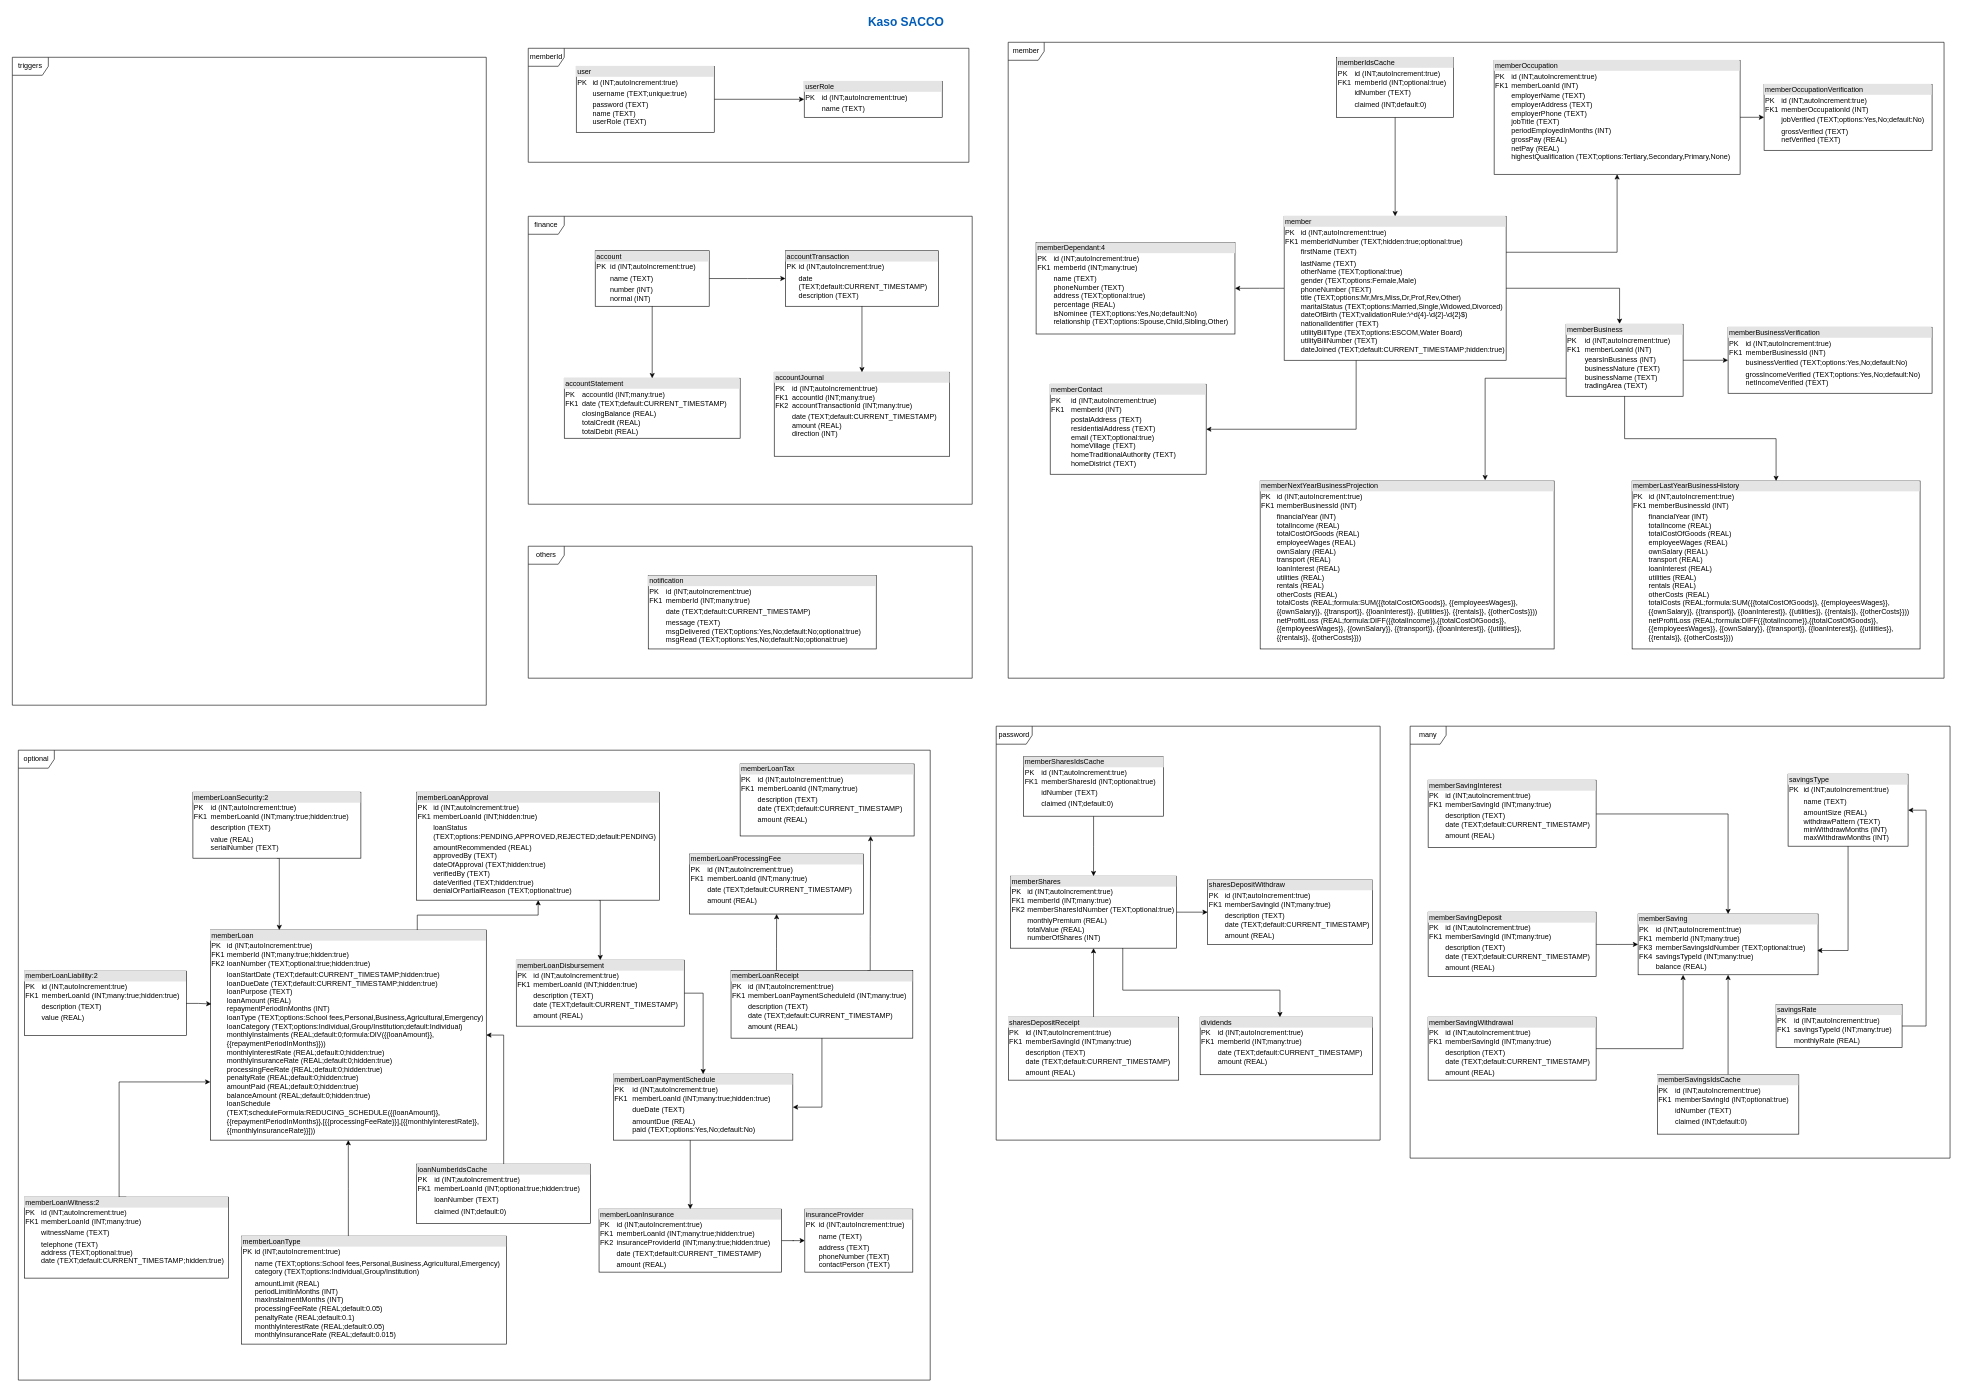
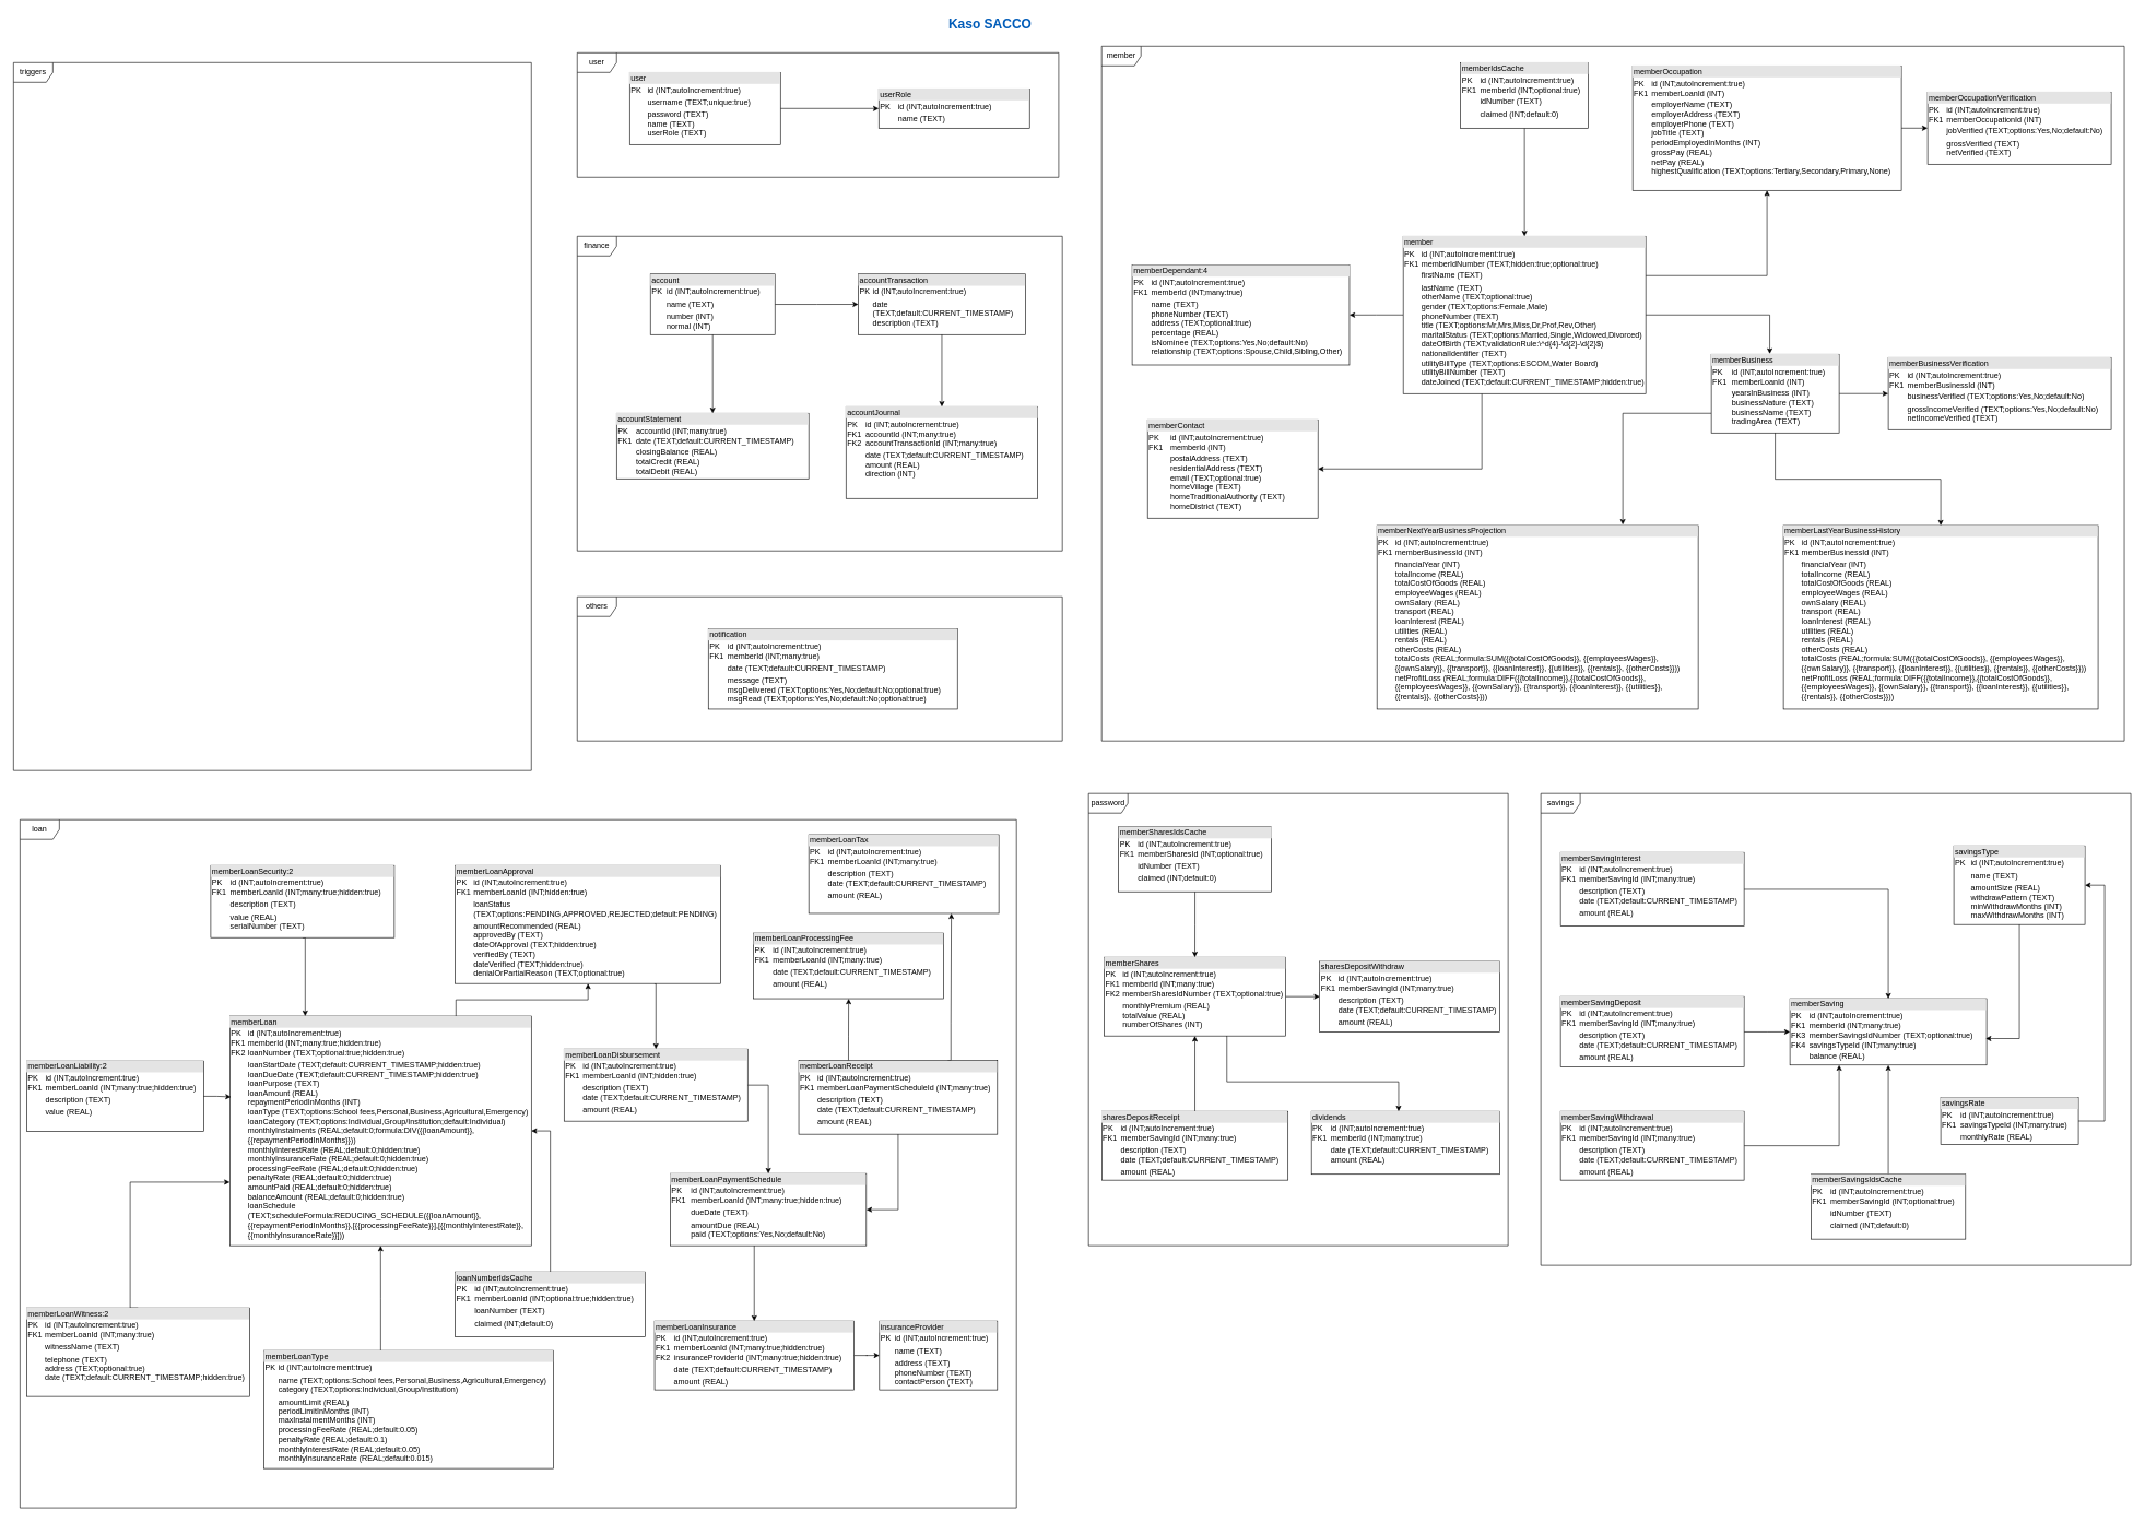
- <mxCell id="75" value="memberId" style="shape=umlFrame;whiteSpace=wrap;html=1;pointerEvents=0;" parent="1" vertex="1"><mxGeometry x="880" y="80" width="734.5" height="190" as="geometry" /></mxCell>
+ <mxCell id="75" value="user" style="shape=umlFrame;whiteSpace=wrap;html=1;pointerEvents=0;" parent="1" vertex="1"><mxGeometry x="880" y="80" width="734.5" height="190" as="geometry" /></mxCell>
- <mxCell id="71" value="many" style="shape=umlFrame;whiteSpace=wrap;html=1;pointerEvents=0;" parent="1" vertex="1"><mxGeometry x="2350" y="1210" width="900" height="720" as="geometry" /></mxCell>
+ <mxCell id="71" value="savings" style="shape=umlFrame;whiteSpace=wrap;html=1;pointerEvents=0;" parent="1" vertex="1"><mxGeometry x="2350" y="1210" width="900" height="720" as="geometry" /></mxCell>
- <mxCell id="67" value="optional" style="shape=umlFrame;whiteSpace=wrap;html=1;pointerEvents=0;" parent="1" vertex="1"><mxGeometry x="30" y="1250" width="1520" height="1050" as="geometry" /></mxCell>
+ <mxCell id="67" value="loan" style="shape=umlFrame;whiteSpace=wrap;html=1;pointerEvents=0;" parent="1" vertex="1"><mxGeometry x="30" y="1250" width="1520" height="1050" as="geometry" /></mxCell>
